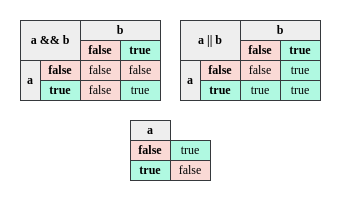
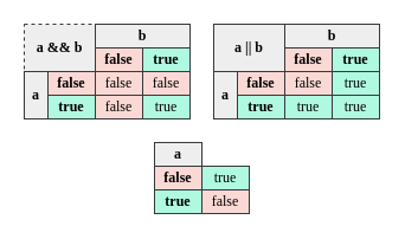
- <mxCell id="2" value="&lt;b&gt;a &amp;amp;&amp;amp; b&lt;/b&gt;" style="rounded=0;whiteSpace=wrap;html=1;fontFamily=consolas;fillColor=#eeeeee;strokeColor=#36393d;" parent="1" vertex="1"><mxGeometry x="20" y="20" width="60" height="40" as="geometry" /></mxCell>
+ <mxCell id="2" value="&lt;b&gt;a &amp;amp;&amp;amp; b&lt;/b&gt;" style="rounded=0;whiteSpace=wrap;html=1;fontFamily=consolas;fillColor=#eeeeee;strokeColor=#36393d;dashed=1;" parent="1" vertex="1"><mxGeometry x="20" y="20" width="60" height="40" as="geometry" /></mxCell>
